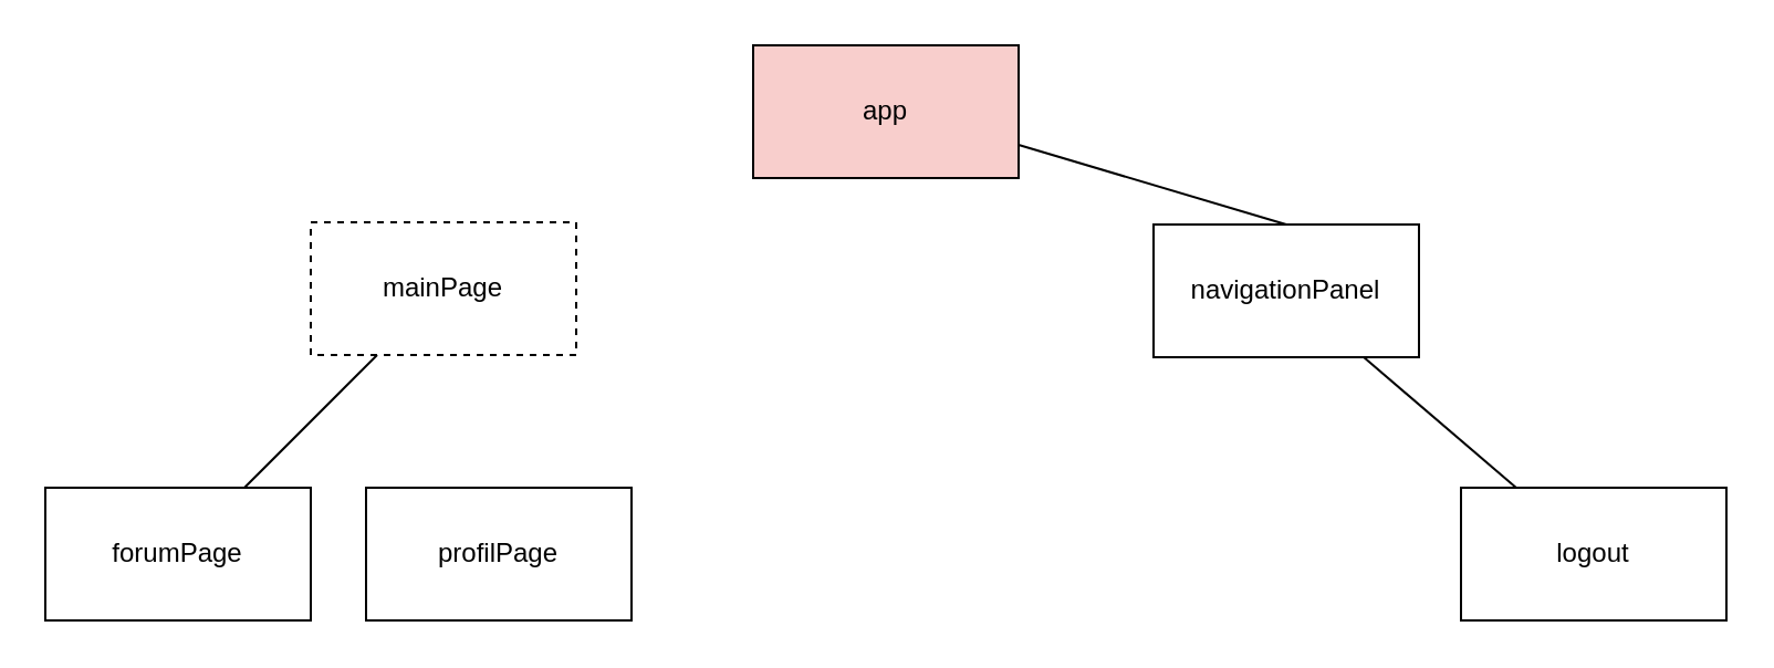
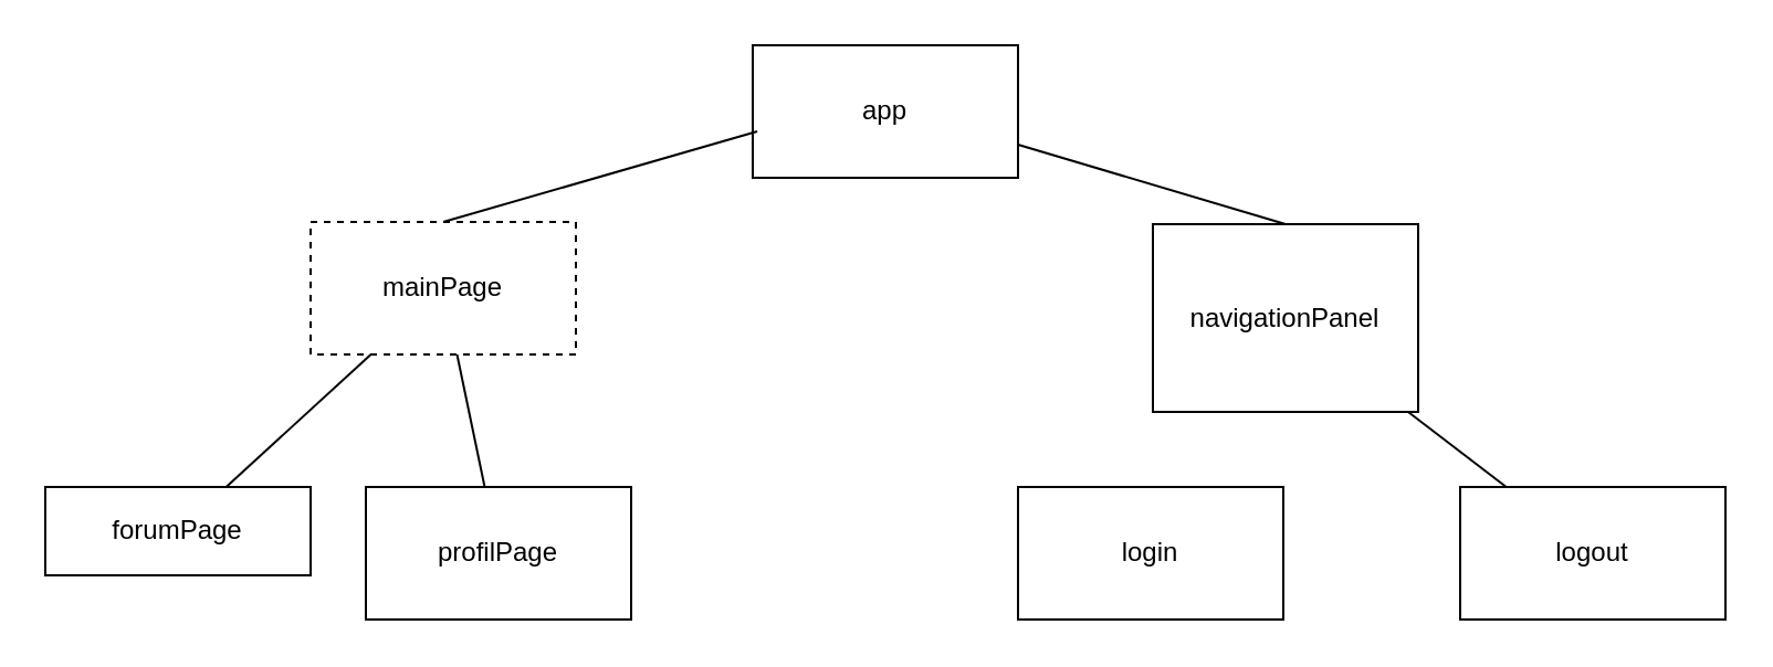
- <mxCell id="2" value="app" style="rounded=0;whiteSpace=wrap;html=1;fillColor=#f8cecc;" vertex="1" parent="1"><mxGeometry x="340" y="20" width="120" height="60" as="geometry" /></mxCell>
+ <mxCell id="2" value="app" style="rounded=0;whiteSpace=wrap;html=1;" vertex="1" parent="1"><mxGeometry x="340" y="20" width="120" height="60" as="geometry" /></mxCell>
+ <mxCell id="9" value="" style="endArrow=none;html=1;rounded=0;entryX=0.017;entryY=0.65;entryDx=0;entryDy=0;entryPerimeter=0;exitX=0.5;exitY=0;exitDx=0;exitDy=0;" edge="1" parent="1" source="4" target="2"><mxGeometry width="50" height="50" relative="1" as="geometry"><mxPoint x="380" y="400" as="sourcePoint" /><mxPoint x="430" y="350" as="targetPoint" /><Array as="points" /></mxGeometry></mxCell>
- <mxCell id="3" value="navigationPanel" style="rounded=0;whiteSpace=wrap;html=1;" vertex="1" parent="1"><mxGeometry x="521" y="101" width="120" height="60" as="geometry" /></mxCell>
+ <mxCell id="3" value="navigationPanel" style="rounded=0;whiteSpace=wrap;html=1;" vertex="1" parent="1"><mxGeometry x="521" y="101" width="120" height="85" as="geometry" /></mxCell>
+ <mxCell id="11" value="" style="endArrow=none;html=1;rounded=0;" edge="1" parent="1" source="6" target="4"><mxGeometry width="50" height="50" relative="1" as="geometry"><mxPoint x="380" y="400" as="sourcePoint" /><mxPoint x="430" y="350" as="targetPoint" /></mxGeometry></mxCell>
- <mxCell id="5" value="forumPage" style="rounded=0;whiteSpace=wrap;html=1;" vertex="1" parent="1"><mxGeometry y="220" width="120" height="60" as="geometry" x="20" /></mxCell>
+ <mxCell id="5" value="forumPage" style="rounded=0;whiteSpace=wrap;html=1;" vertex="1" parent="1"><mxGeometry x="20" y="220" width="120" height="40" as="geometry" /></mxCell>
+ <mxCell id="8" value="login" style="rounded=0;whiteSpace=wrap;html=1;" vertex="1" parent="1"><mxGeometry x="460" y="220" width="120" height="60" as="geometry" /></mxCell>
